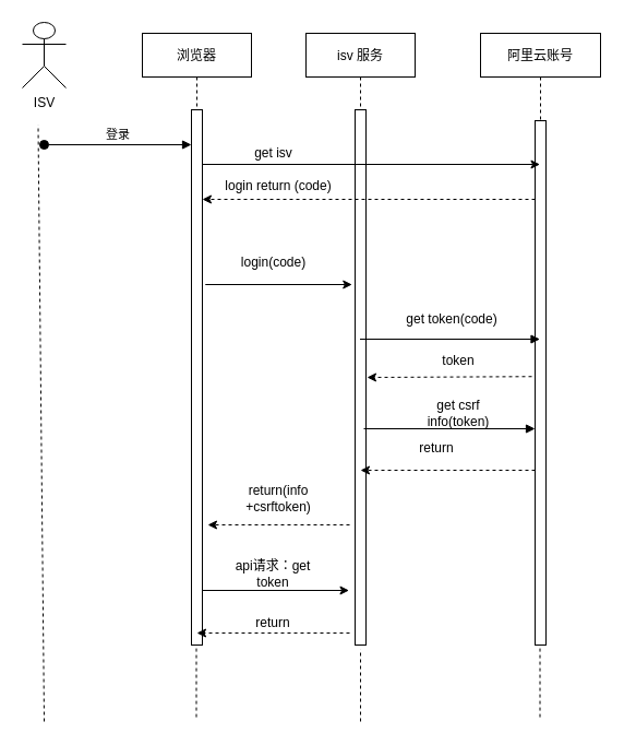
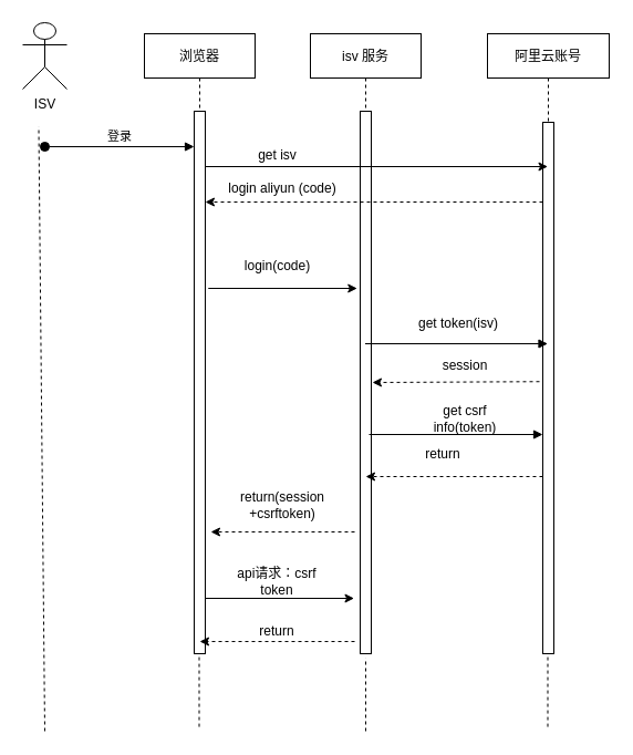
- <mxCell id="26" value="login return (code)" style="text;html=1;strokeColor=none;fillColor=none;align=center;verticalAlign=middle;whiteSpace=wrap;rounded=0;" vertex="1" parent="1"><mxGeometry x="205" y="160" width="100" height="20" as="geometry" /></mxCell>
+ <mxCell id="26" value="login aliyun (code)" style="text;html=1;strokeColor=none;fillColor=none;align=center;verticalAlign=middle;whiteSpace=wrap;rounded=0;" vertex="1" parent="1"><mxGeometry x="205" y="160" width="100" height="20" as="geometry" /></mxCell>
- <mxCell id="7" value="get token(code)" style="text;html=1;strokeColor=none;fillColor=none;align=center;verticalAlign=middle;whiteSpace=wrap;rounded=0;" vertex="1" parent="1"><mxGeometry x="364" y="282" width="100" height="20" as="geometry" /></mxCell>
+ <mxCell id="7" value="get token(isv)" style="text;html=1;strokeColor=none;fillColor=none;align=center;verticalAlign=middle;whiteSpace=wrap;rounded=0;" vertex="1" parent="1"><mxGeometry x="364" y="282" width="100" height="20" as="geometry" /></mxCell>
- <mxCell id="29" value="token" style="text;html=1;strokeColor=none;fillColor=none;align=center;verticalAlign=middle;whiteSpace=wrap;rounded=0;" vertex="1" parent="1"><mxGeometry x="370" y="320" width="100" height="20" as="geometry" /></mxCell>
+ <mxCell id="29" value="session" style="text;html=1;strokeColor=none;fillColor=none;align=center;verticalAlign=middle;whiteSpace=wrap;rounded=0;" vertex="1" parent="1"><mxGeometry x="370" y="320" width="100" height="20" as="geometry" /></mxCell>
- <mxCell id="21" value="return(info&lt;br&gt;+csrftoken)" style="text;html=1;strokeColor=none;fillColor=none;align=center;verticalAlign=middle;whiteSpace=wrap;rounded=0;" vertex="1" parent="1"><mxGeometry x="205" y="446" width="100" height="20" as="geometry" /></mxCell>
+ <mxCell id="21" value="return(session&lt;br&gt;+csrftoken)" style="text;html=1;strokeColor=none;fillColor=none;align=center;verticalAlign=middle;whiteSpace=wrap;rounded=0;" vertex="1" parent="1"><mxGeometry x="205" y="446" width="100" height="20" as="geometry" /></mxCell>
- <mxCell id="11" value="api请求：get token" style="text;html=1;strokeColor=none;fillColor=none;align=center;verticalAlign=middle;whiteSpace=wrap;rounded=0;" vertex="1" parent="1"><mxGeometry x="200" y="515" width="100" height="20" as="geometry" /></mxCell>
+ <mxCell id="11" value="api请求：csrf token" style="text;html=1;strokeColor=none;fillColor=none;align=center;verticalAlign=middle;whiteSpace=wrap;rounded=0;" vertex="1" parent="1"><mxGeometry x="200" y="515" width="100" height="20" as="geometry" /></mxCell>
